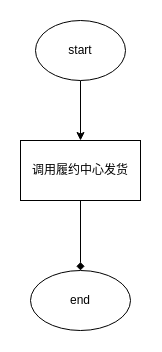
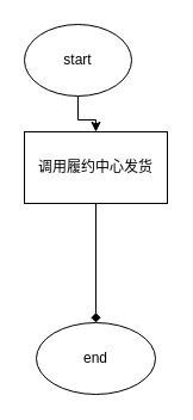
- <mxCell id="3" value="start" style="ellipse;whiteSpace=wrap;html=1;" vertex="1" parent="1"><mxGeometry x="35" y="20" width="90" height="60" as="geometry" /></mxCell>
+ <mxCell id="3" value="start" style="ellipse;whiteSpace=wrap;html=1;" vertex="1" parent="1"><mxGeometry x="20" y="20" width="90" height="60" as="geometry" /></mxCell>
- <mxCell id="5" value="调用履约中心发货" style="rounded=0;whiteSpace=wrap;html=1;" vertex="1" parent="1"><mxGeometry x="20" y="140" width="120" height="60" as="geometry" /></mxCell>
+ <mxCell id="5" value="调用履约中心发货" style="rounded=0;whiteSpace=wrap;html=1;" vertex="1" parent="1"><mxGeometry x="20" y="110" width="120" height="60" as="geometry" /></mxCell>
